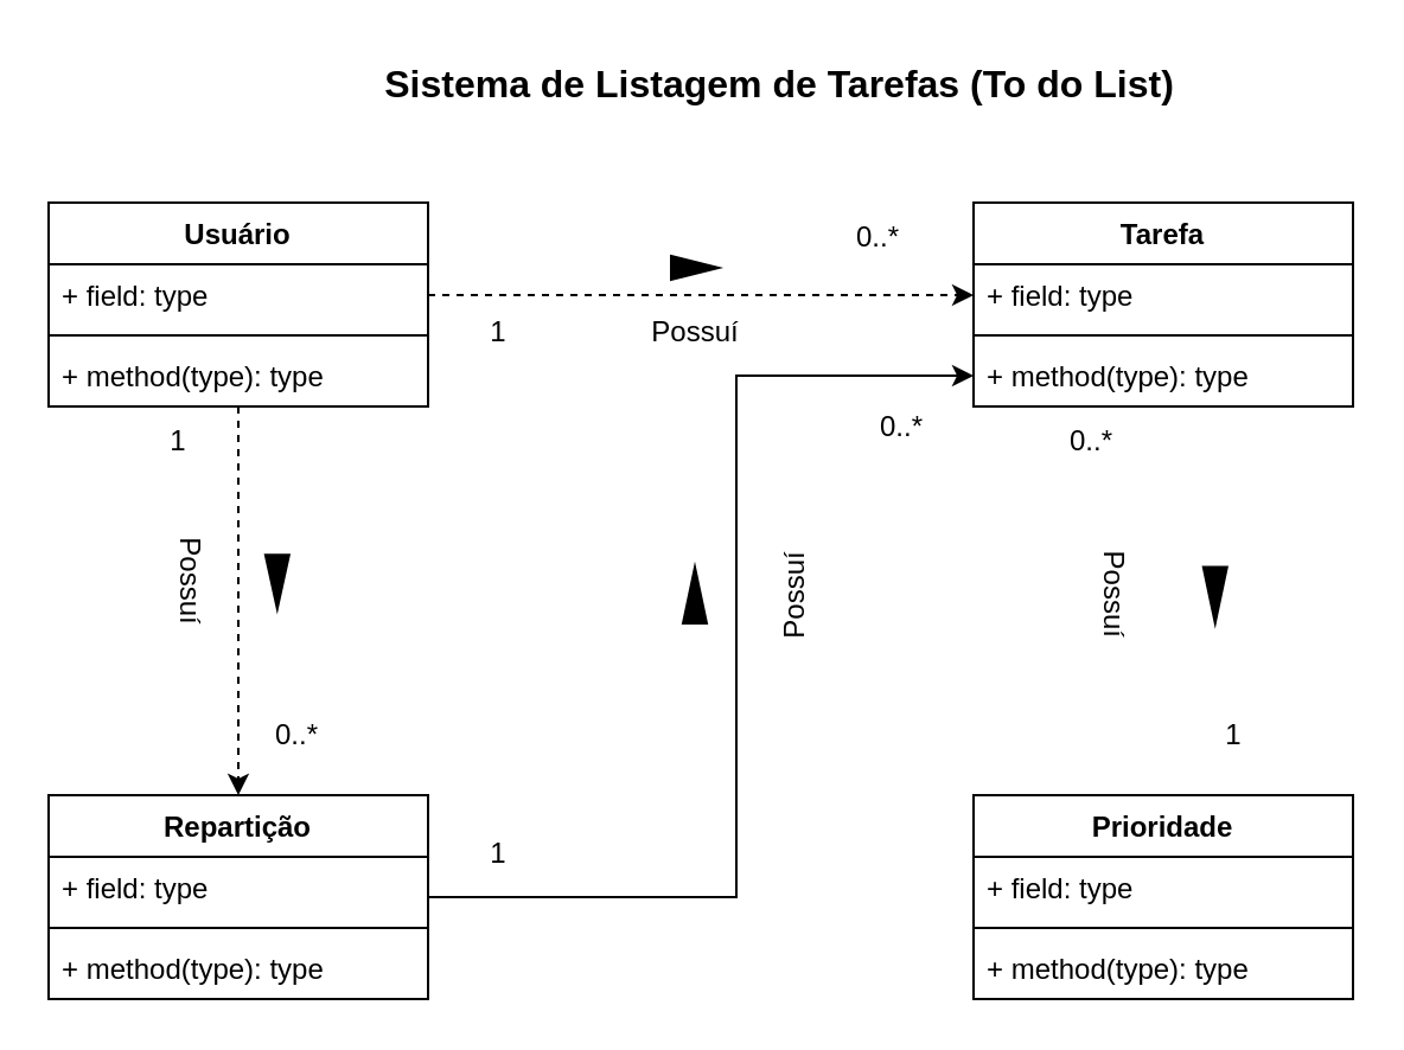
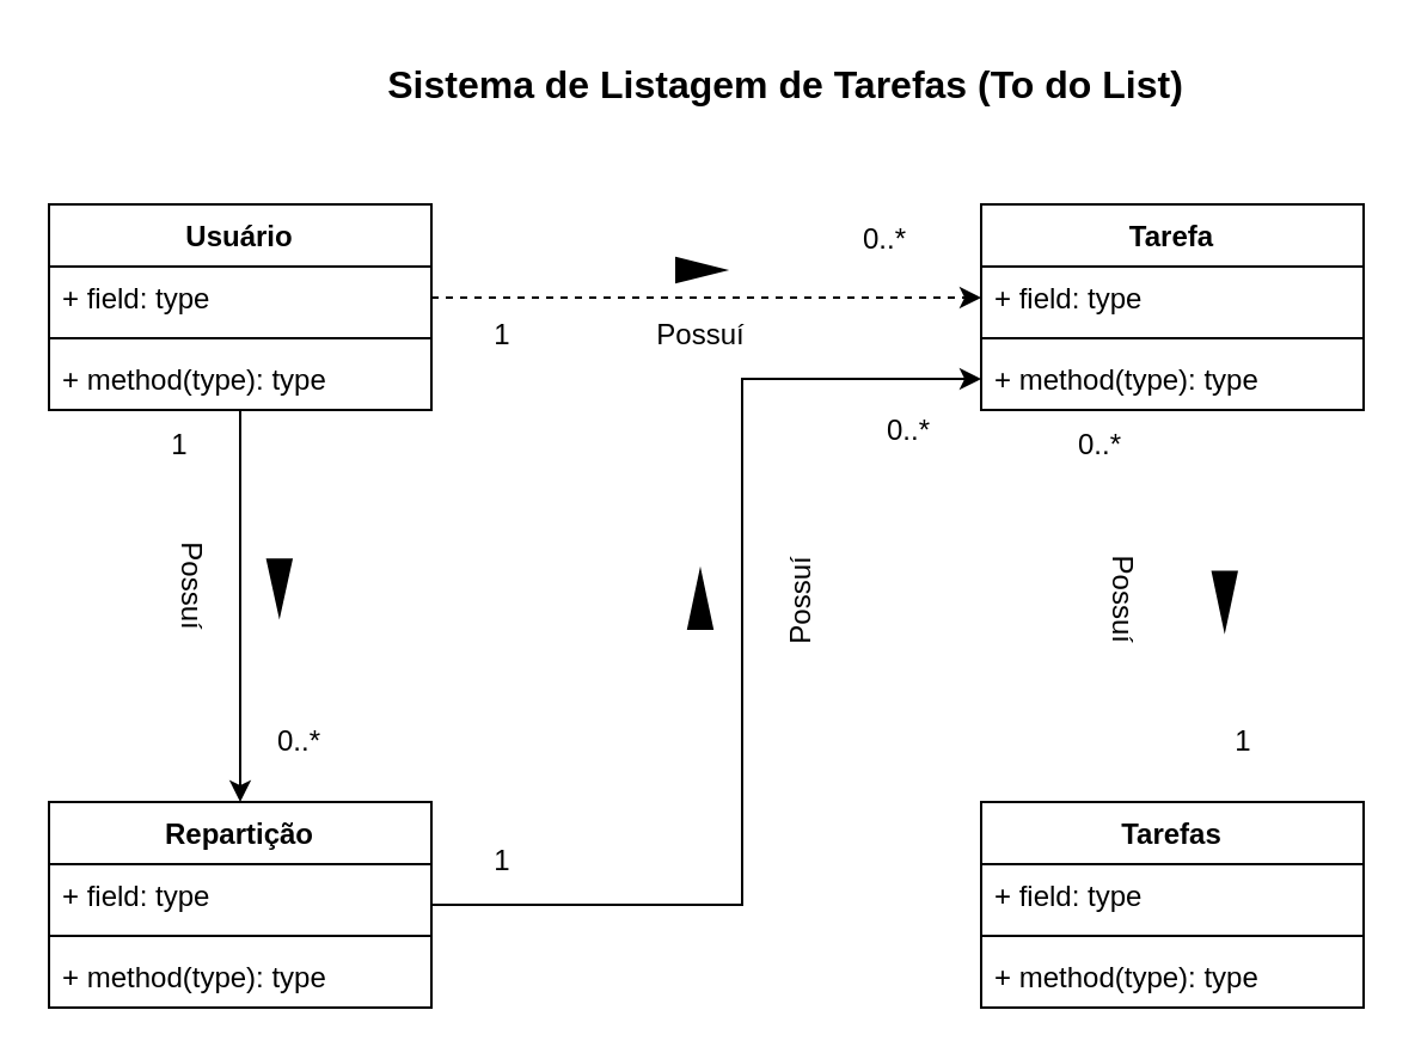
- <mxCell id="2" style="edgeStyle=orthogonalEdgeStyle;rounded=0;orthogonalLoop=1;jettySize=auto;html=1;entryX=0.5;entryY=0;entryDx=0;entryDy=0;dashed=1;" edge="1" parent="1" source="3" target="12"><mxGeometry relative="1" as="geometry" /></mxCell>
+ <mxCell id="2" style="edgeStyle=orthogonalEdgeStyle;rounded=0;orthogonalLoop=1;jettySize=auto;html=1;entryX=0.5;entryY=0;entryDx=0;entryDy=0;" edge="1" parent="1" source="3" target="12"><mxGeometry relative="1" as="geometry" /></mxCell>
- <mxCell id="16" value="Prioridade" style="swimlane;fontStyle=1;align=center;verticalAlign=top;childLayout=stackLayout;horizontal=1;startSize=26;horizontalStack=0;resizeParent=1;resizeParentMax=0;resizeLast=0;collapsible=1;marginBottom=0;whiteSpace=wrap;html=1;" vertex="1" parent="1"><mxGeometry x="410" y="335" width="160" height="86" as="geometry" /></mxCell>
+ <mxCell id="16" value="Tarefas" style="swimlane;fontStyle=1;align=center;verticalAlign=top;childLayout=stackLayout;horizontal=1;startSize=26;horizontalStack=0;resizeParent=1;resizeParentMax=0;resizeLast=0;collapsible=1;marginBottom=0;whiteSpace=wrap;html=1;" vertex="1" parent="1"><mxGeometry x="410" y="335" width="160" height="86" as="geometry" /></mxCell>
